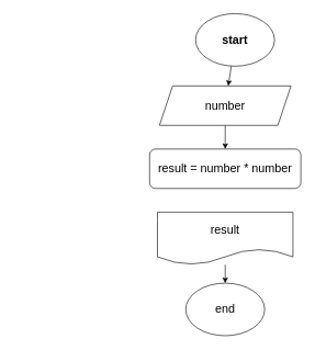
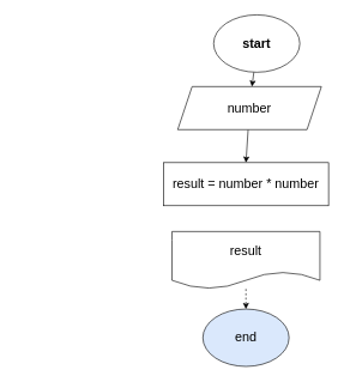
- <mxCell id="5" value="number" style="shape=parallelogram;perimeter=parallelogramPerimeter;whiteSpace=wrap;html=1;fixedSize=1;fontSize=18;" vertex="1" parent="1"><mxGeometry x="242" y="130" width="200" height="60" as="geometry" /></mxCell>
+ <mxCell id="5" value="number" style="shape=parallelogram;perimeter=parallelogramPerimeter;whiteSpace=wrap;html=1;fixedSize=1;fontSize=18;" vertex="1" parent="1"><mxGeometry x="247" y="120" width="200" height="60" as="geometry" /></mxCell>
- <mxCell id="6" value="&lt;font style=&quot;font-size: 18px&quot;&gt;result = number * number&lt;/font&gt;" style="whiteSpace=wrap;html=1;rounded=1;" vertex="1" parent="1"><mxGeometry x="227" y="226" width="230" height="60" as="geometry" /></mxCell>
+ <mxCell id="6" value="&lt;font style=&quot;font-size: 18px&quot;&gt;result = number * number&lt;/font&gt;" style="rounded=0;whiteSpace=wrap;html=1;" vertex="1" parent="1"><mxGeometry x="227" y="226" width="230" height="60" as="geometry" /></mxCell>
- <mxCell id="7" value="" style="edgeStyle=none;html=1;fontSize=18;" edge="1" parent="1" source="8" target="9"><mxGeometry relative="1" as="geometry" /></mxCell>
+ <mxCell id="7" value="" style="edgeStyle=none;html=1;fontSize=18;dashed=1;" edge="1" parent="1" source="8" target="9"><mxGeometry relative="1" as="geometry" /></mxCell>
- <mxCell id="9" value="end" style="ellipse;whiteSpace=wrap;html=1;fontSize=18;" vertex="1" parent="1"><mxGeometry x="282" y="430" width="120" height="80" as="geometry" /></mxCell>
+ <mxCell id="9" value="end" style="ellipse;whiteSpace=wrap;html=1;fontSize=18;fillColor=#dae8fc;" vertex="1" parent="1"><mxGeometry x="282" y="430" width="120" height="80" as="geometry" /></mxCell>
